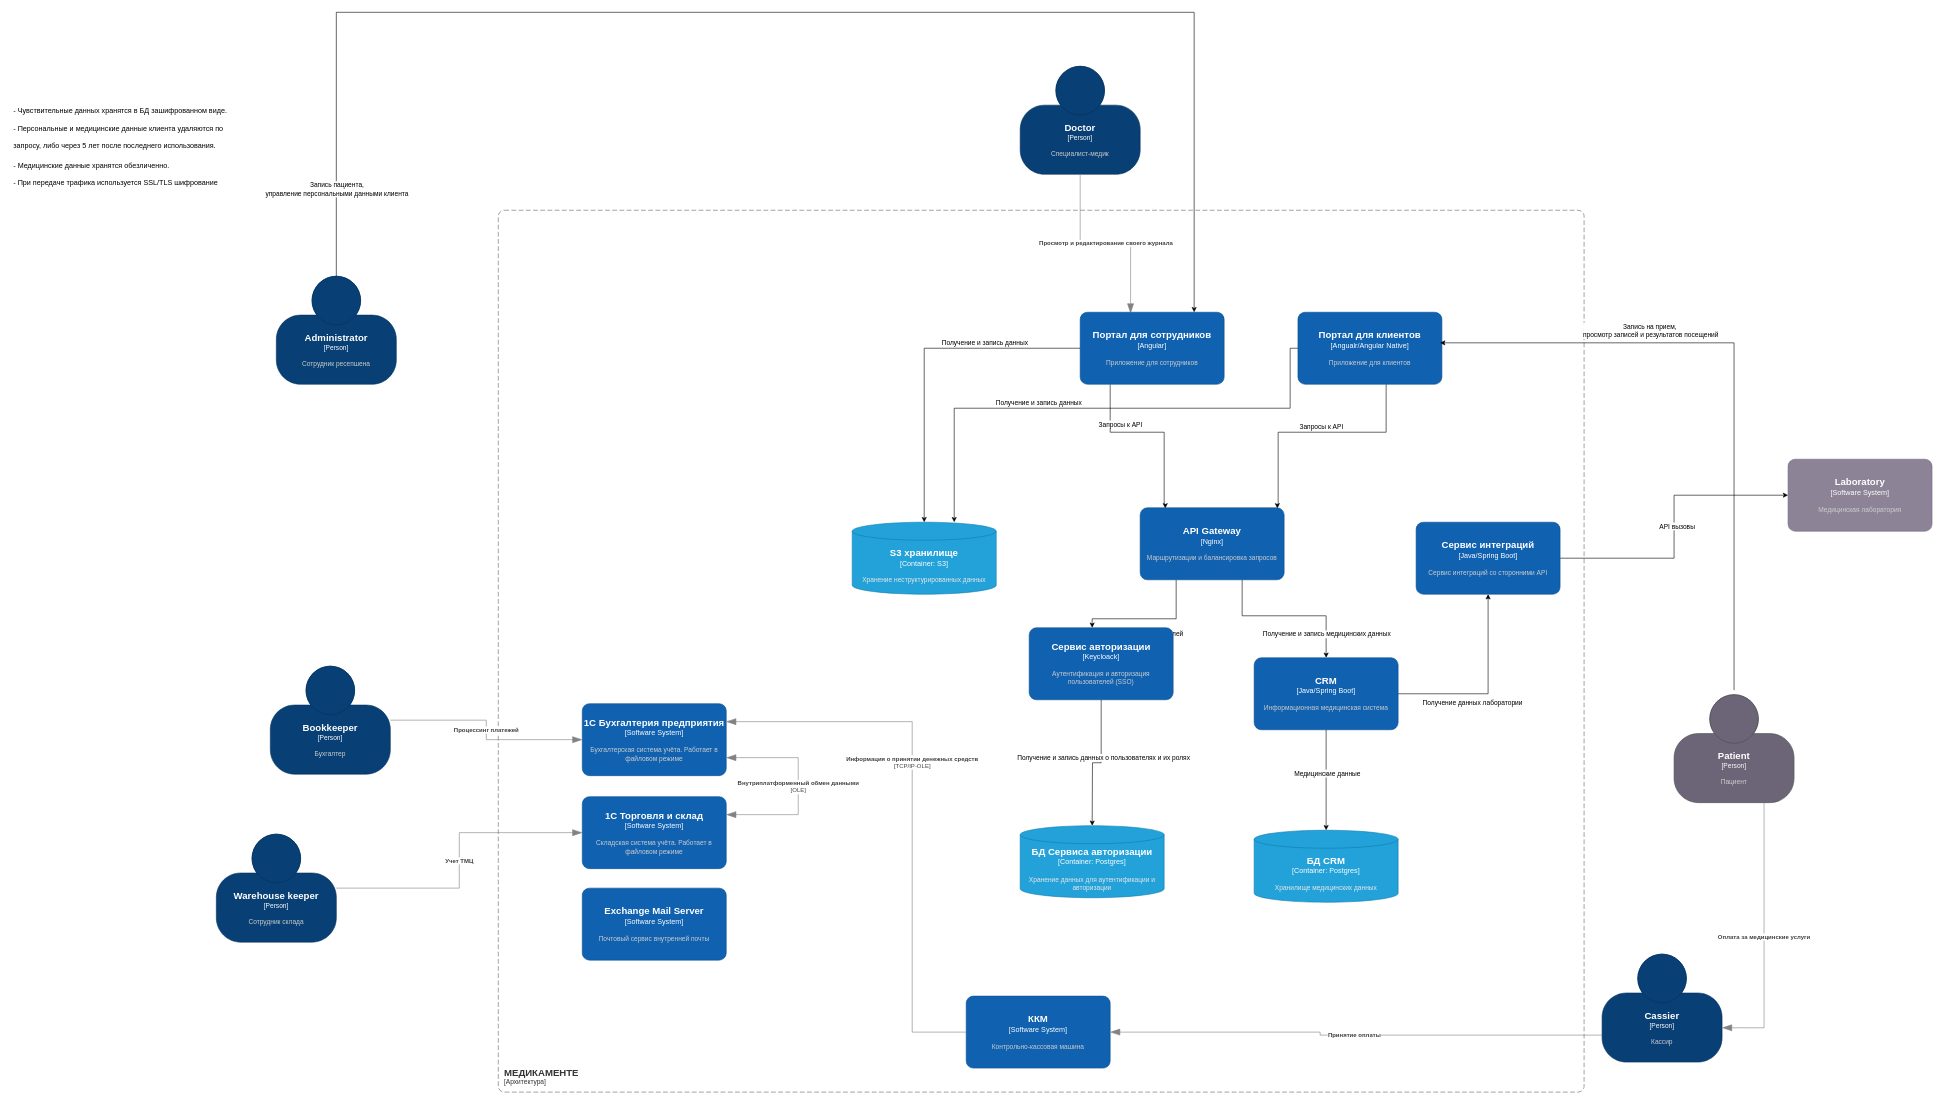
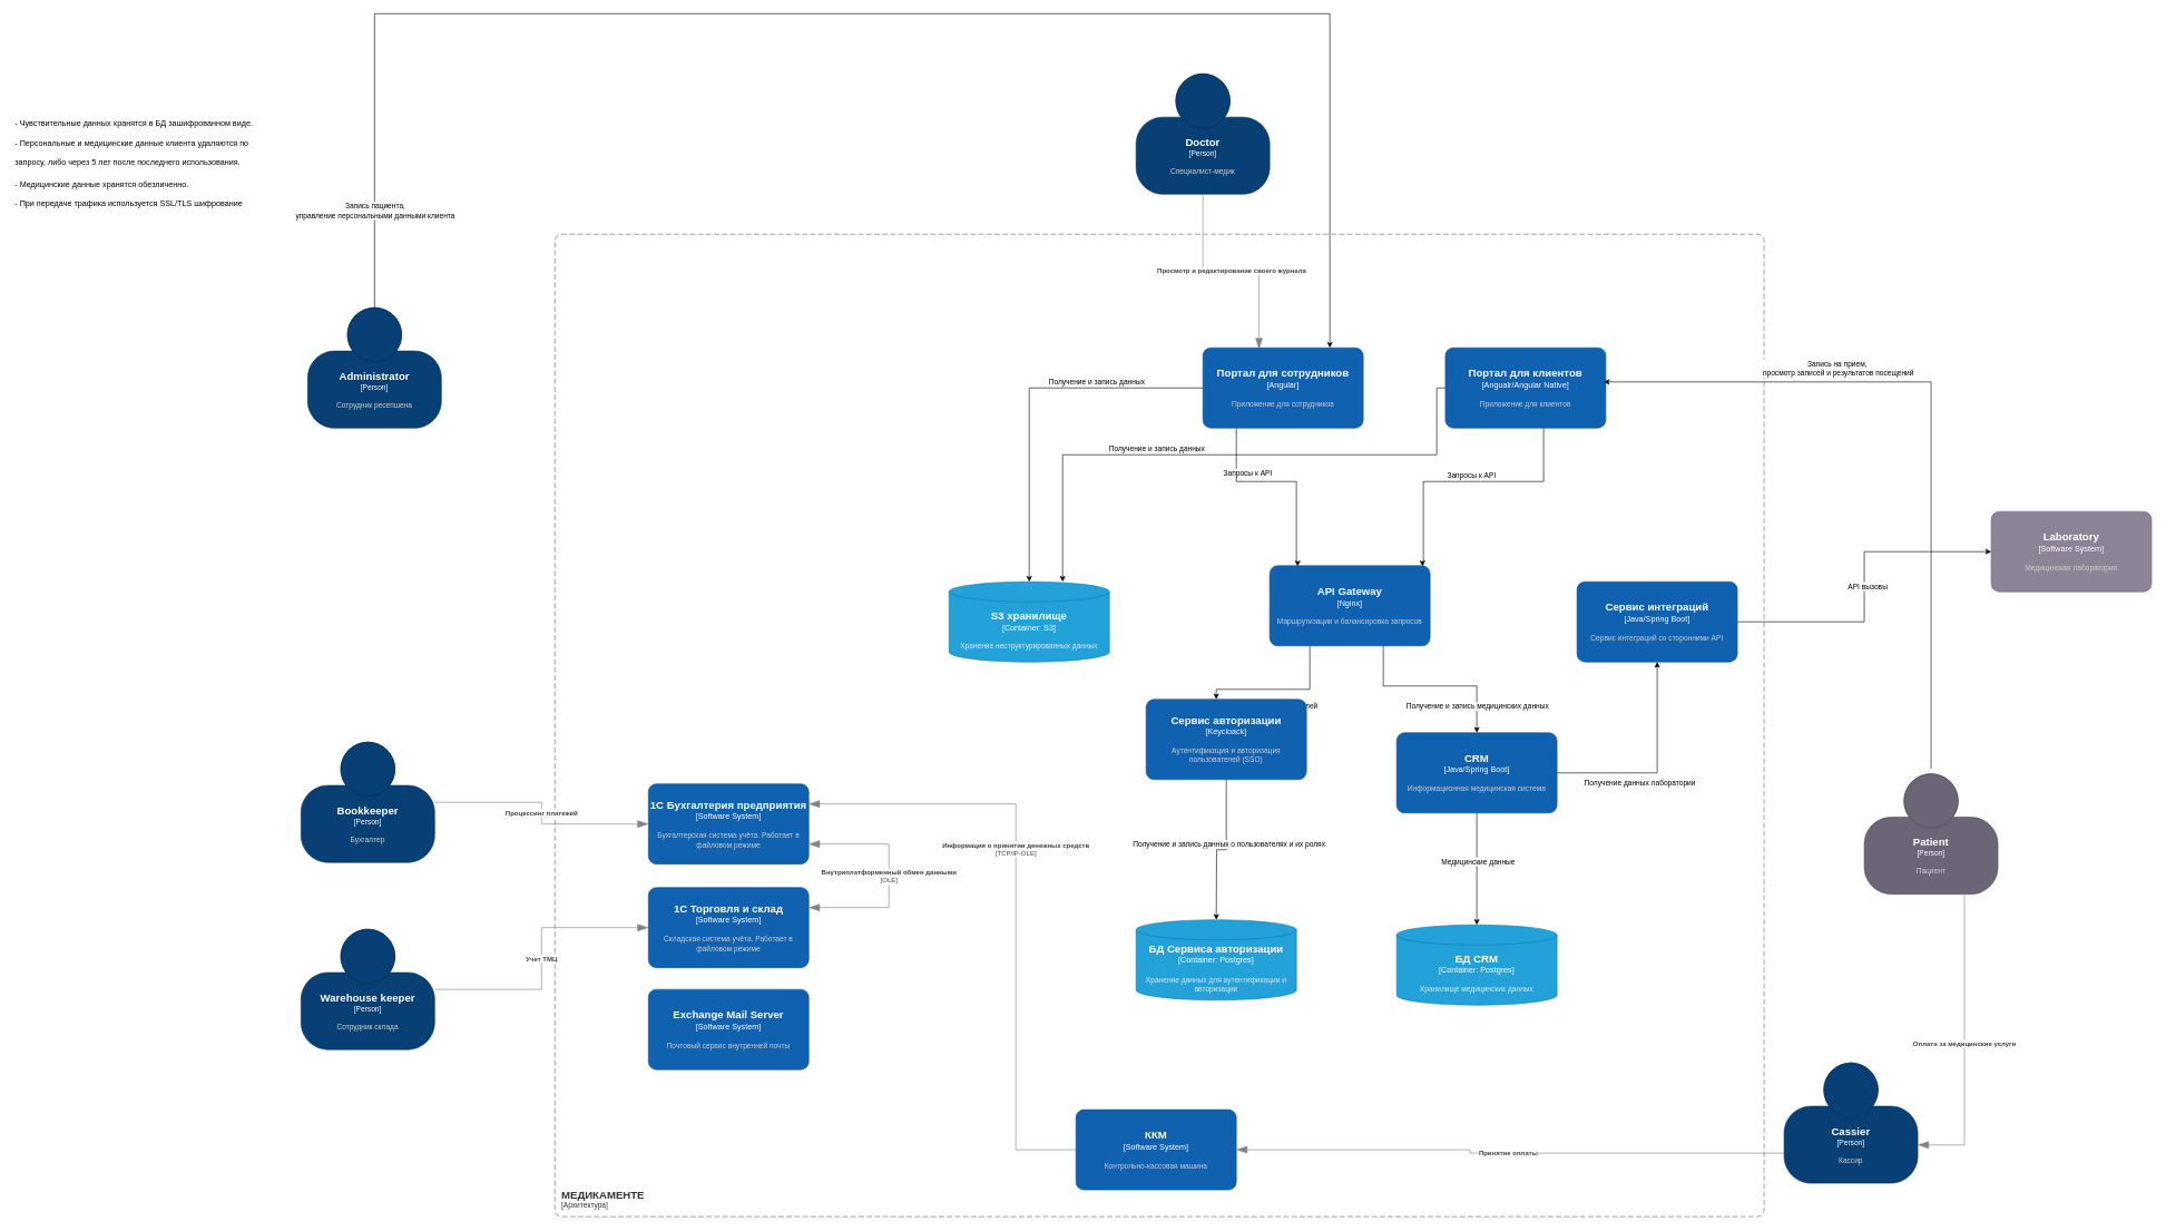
- <mxCell id="13" value="&lt;font style=&quot;font-size: 16px&quot;&gt;&lt;b&gt;Warehouse keeper&lt;/b&gt;&lt;/font&gt;&lt;div&gt;[Person]&lt;/div&gt;&lt;br&gt;&lt;div&gt;&lt;font style=&quot;font-size: 11px&quot;&gt;&lt;font color=&quot;#cccccc&quot;&gt;Сотрудник склада&lt;/font&gt;&lt;/div&gt;" style="html=1;fontSize=11;dashed=0;whiteSpace=wrap;fillColor=#083F75;strokeColor=#06315C;fontColor=#ffffff;shape=mxgraph.c4.person2;align=center;metaEdit=1;points=[[0.5,0,0],[1,0.5,0],[1,0.75,0],[0.75,1,0],[0.5,1,0],[0.25,1,0],[0,0.75,0],[0,0.5,0]];resizable=0;" parent="1" vertex="1"><mxGeometry x="360" y="1390" width="200" height="180" as="geometry" /></mxCell>
+ <mxCell id="13" value="&lt;font style=&quot;font-size: 16px&quot;&gt;&lt;b&gt;Warehouse keeper&lt;/b&gt;&lt;/font&gt;&lt;div&gt;[Person]&lt;/div&gt;&lt;br&gt;&lt;div&gt;&lt;font style=&quot;font-size: 11px&quot;&gt;&lt;font color=&quot;#cccccc&quot;&gt;Сотрудник склада&lt;/font&gt;&lt;/div&gt;" style="html=1;fontSize=11;dashed=0;whiteSpace=wrap;fillColor=#083F75;strokeColor=#06315C;fontColor=#ffffff;shape=mxgraph.c4.person2;align=center;metaEdit=1;points=[[0.5,0,0],[1,0.5,0],[1,0.75,0],[0.75,1,0],[0.5,1,0],[0.25,1,0],[0,0.75,0],[0,0.5,0]];resizable=0;" parent="1" vertex="1"><mxGeometry x="450" y="1390" width="200" height="180" as="geometry" /></mxCell>
